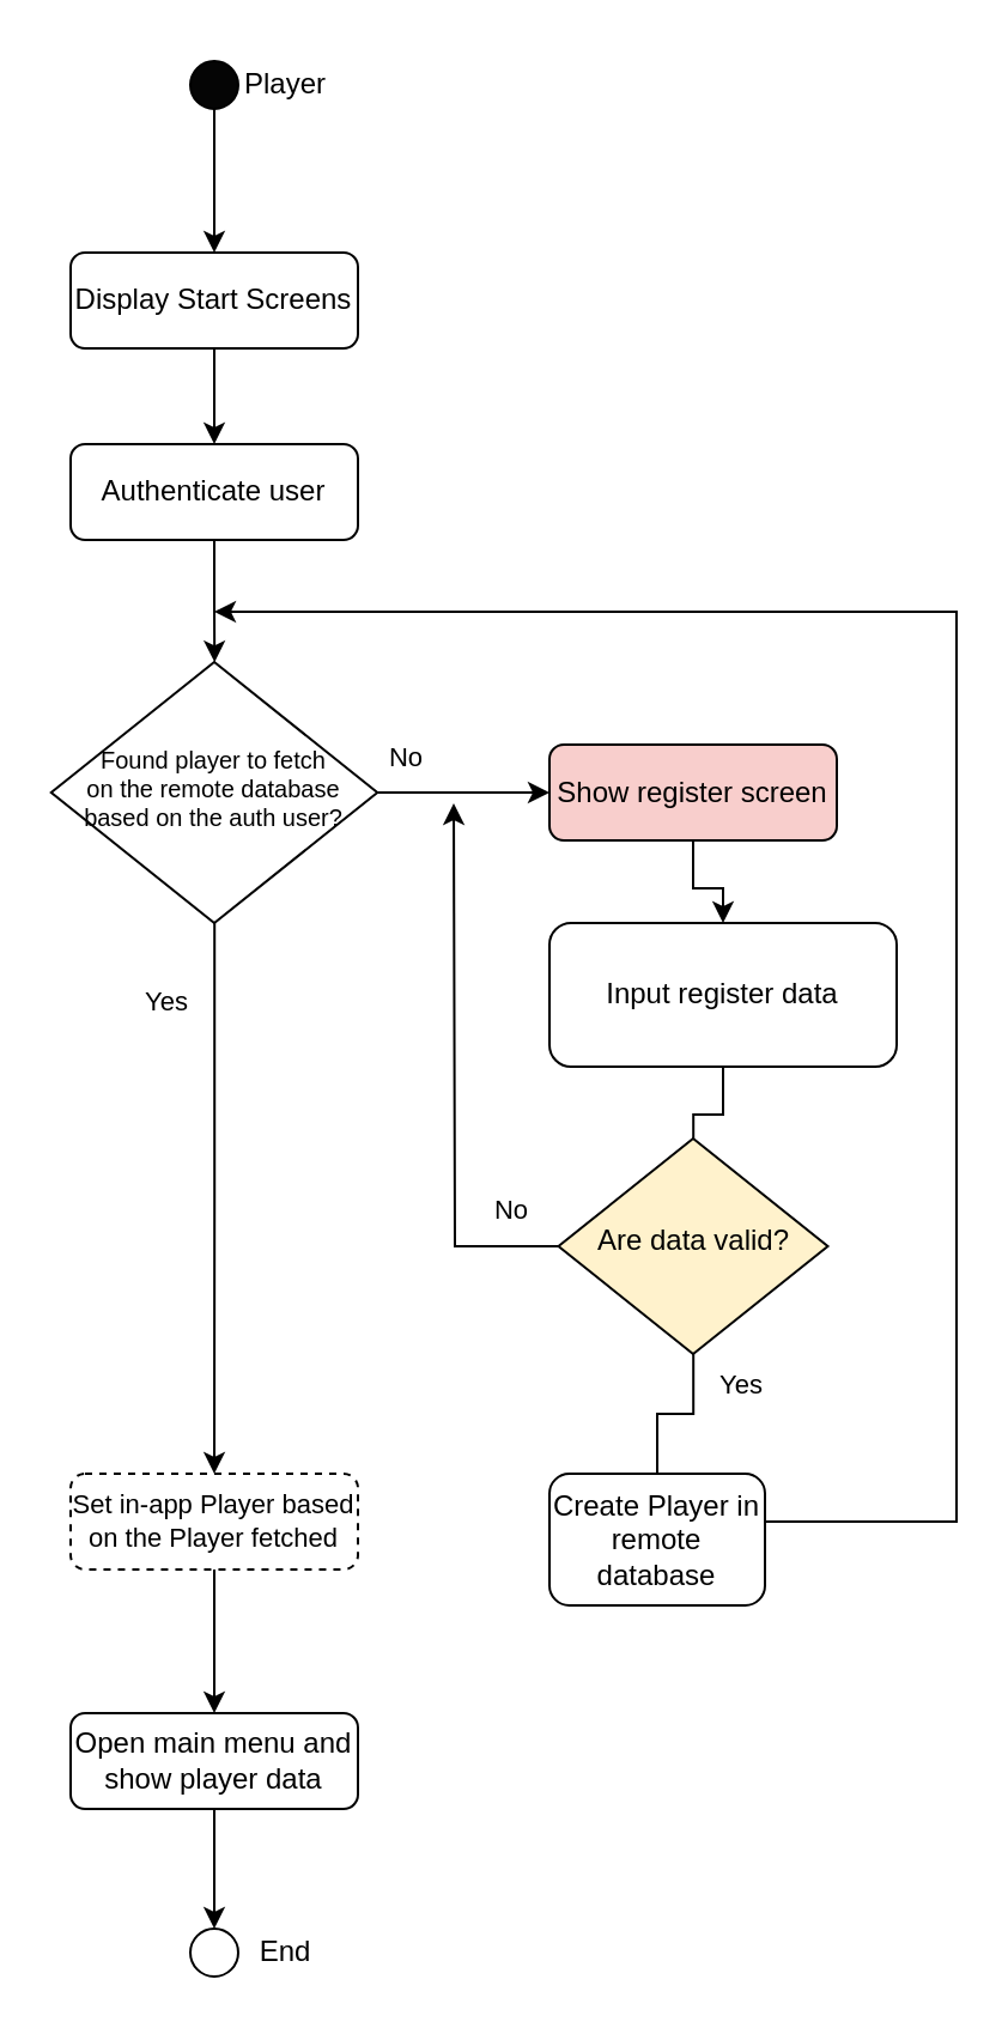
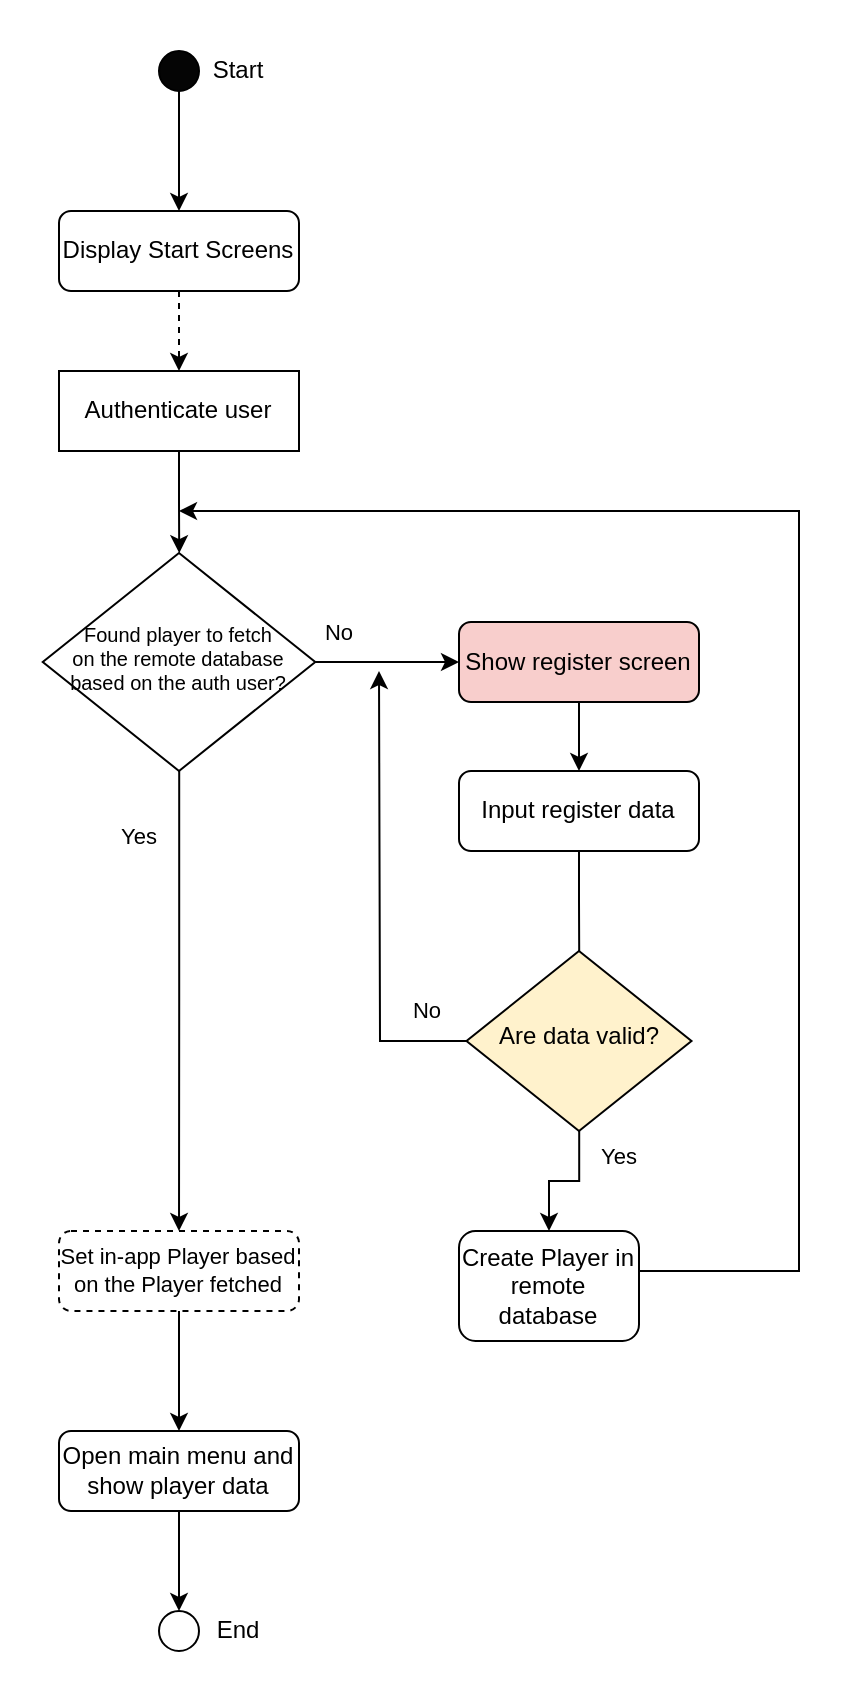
- <mxCell id="25" value="Player" style="text;html=1;strokeColor=none;fillColor=none;align=center;verticalAlign=middle;whiteSpace=wrap;rounded=0;" vertex="1" parent="1"><mxGeometry x="89" y="20" width="60" height="30" as="geometry" /></mxCell>
+ <mxCell id="25" value="Start" style="text;html=1;strokeColor=none;fillColor=none;align=center;verticalAlign=middle;whiteSpace=wrap;rounded=0;" vertex="1" parent="1"><mxGeometry x="89" y="20" width="60" height="30" as="geometry" /></mxCell>
- <mxCell id="4" style="edgeStyle=orthogonalEdgeStyle;rounded=0;orthogonalLoop=1;jettySize=auto;html=1;" edge="1" parent="1" source="5" target="7"><mxGeometry relative="1" as="geometry" /></mxCell>
+ <mxCell id="4" style="edgeStyle=orthogonalEdgeStyle;rounded=0;orthogonalLoop=1;jettySize=auto;html=1;dashed=1;" edge="1" parent="1" source="5" target="7"><mxGeometry relative="1" as="geometry" /></mxCell>
- <mxCell id="7" value="Authenticate user" style="rounded=1;whiteSpace=wrap;html=1;fontSize=12;glass=0;strokeWidth=1;shadow=0;" vertex="1" parent="1"><mxGeometry x="29" y="185" width="120" height="40" as="geometry" /></mxCell>
+ <mxCell id="7" value="Authenticate user" style="whiteSpace=wrap;html=1;fontSize=12;glass=0;strokeWidth=1;shadow=0;rounded=0;" vertex="1" parent="1"><mxGeometry x="29" y="185" width="120" height="40" as="geometry" /></mxCell>
- <mxCell id="21" value="Input register data" style="rounded=1;whiteSpace=wrap;html=1;fontSize=12;glass=0;strokeWidth=1;shadow=0;" vertex="1" parent="1"><mxGeometry x="229" y="385" width="145" height="60" as="geometry" /></mxCell>
+ <mxCell id="21" value="Input register data" style="rounded=1;whiteSpace=wrap;html=1;fontSize=12;glass=0;strokeWidth=1;shadow=0;" vertex="1" parent="1"><mxGeometry x="229" y="385" width="120" height="40" as="geometry" /></mxCell>
- <mxCell id="15" value="Yes" style="edgeStyle=orthogonalEdgeStyle;rounded=0;orthogonalLoop=1;jettySize=auto;html=1;entryX=0.5;entryY=0;entryDx=0;entryDy=0;endArrow=none;" edge="1" parent="1" source="17" target="19"><mxGeometry x="-0.599" y="20" relative="1" as="geometry"><mxPoint as="offset" /></mxGeometry></mxCell>
+ <mxCell id="15" value="Yes" style="edgeStyle=orthogonalEdgeStyle;rounded=0;orthogonalLoop=1;jettySize=auto;html=1;entryX=0.5;entryY=0;entryDx=0;entryDy=0;" edge="1" parent="1" source="17" target="19"><mxGeometry x="-0.599" y="20" relative="1" as="geometry"><mxPoint as="offset" /></mxGeometry></mxCell>
